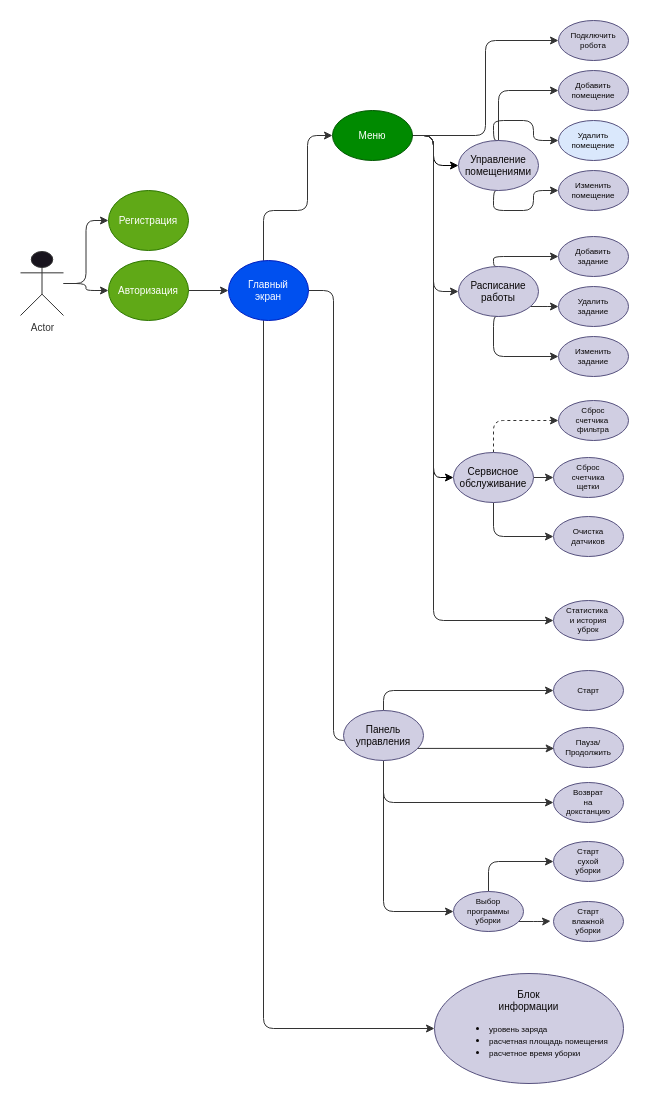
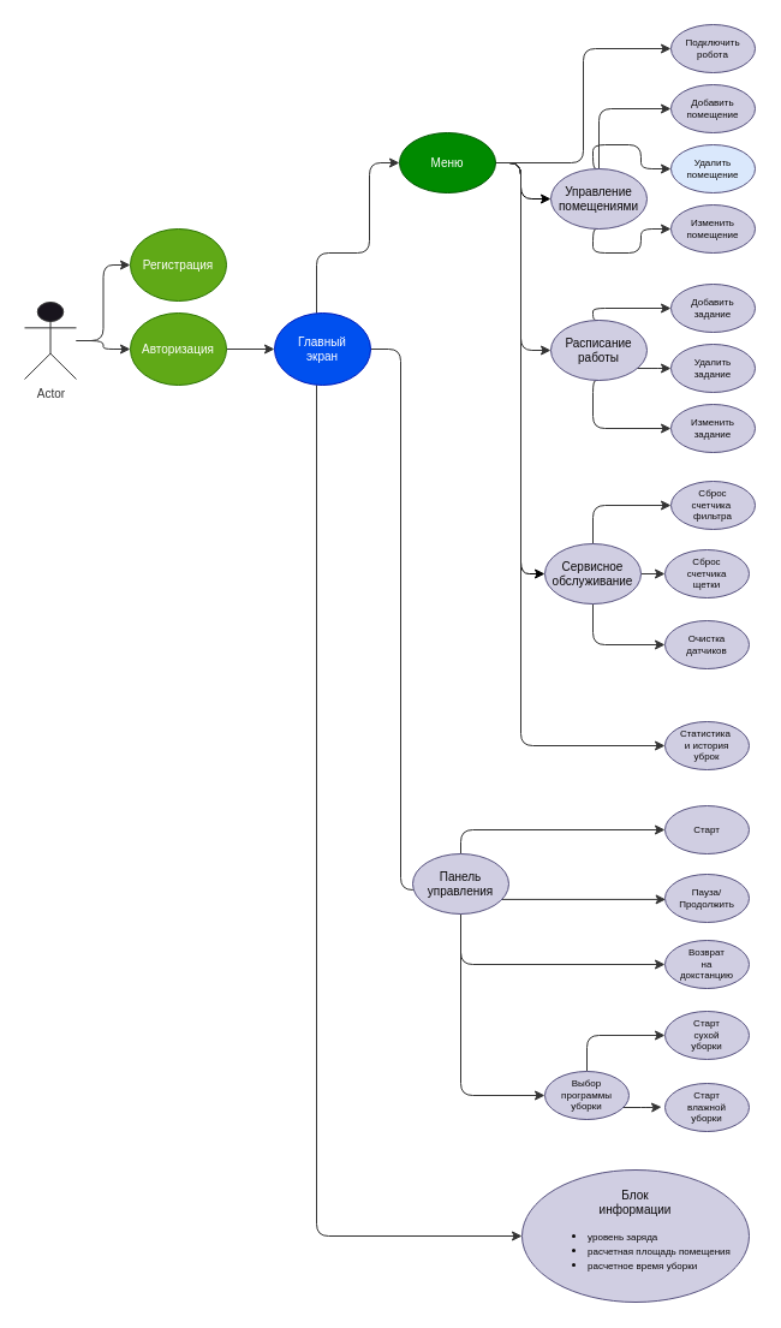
- <mxCell id="31" style="edgeStyle=orthogonalEdgeStyle;rounded=1;orthogonalLoop=1;jettySize=auto;html=1;entryX=0;entryY=0.5;entryDx=0;entryDy=0;exitX=0.5;exitY=0;exitDx=0;exitDy=0;fontColor=#333333;strokeColor=#333333;dashed=1;" parent="1" source="33" target="42" edge="1"><mxGeometry relative="1" as="geometry" /></mxCell>
+ <mxCell id="31" style="edgeStyle=orthogonalEdgeStyle;rounded=1;orthogonalLoop=1;jettySize=auto;html=1;entryX=0;entryY=0.5;entryDx=0;entryDy=0;exitX=0.5;exitY=0;exitDx=0;exitDy=0;fontColor=#333333;strokeColor=#333333;" parent="1" source="33" target="42" edge="1"><mxGeometry relative="1" as="geometry" /></mxCell>
